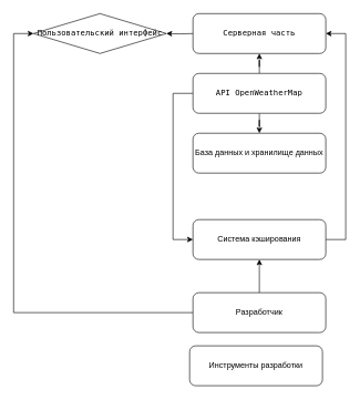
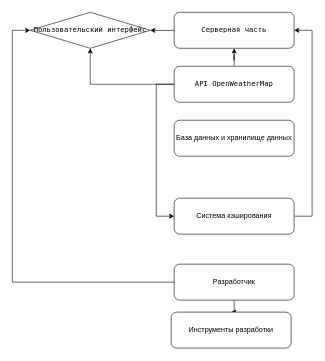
- <mxCell id="5" style="edgeStyle=orthogonalEdgeStyle;rounded=0;orthogonalLoop=1;jettySize=auto;html=1;" edge="1" parent="1" source="7" target="8"><mxGeometry relative="1" as="geometry" /></mxCell>
+ <mxCell id="5" style="edgeStyle=orthogonalEdgeStyle;rounded=0;orthogonalLoop=1;jettySize=auto;html=1;" edge="1" parent="1" source="7" target="2"><mxGeometry relative="1" as="geometry" /></mxCell>
- <mxCell id="9" style="edgeStyle=orthogonalEdgeStyle;rounded=0;orthogonalLoop=1;jettySize=auto;html=1;" edge="1" parent="1" source="11" target="13"><mxGeometry relative="1" as="geometry" /></mxCell>
+ <mxCell id="9" style="edgeStyle=orthogonalEdgeStyle;rounded=0;orthogonalLoop=1;jettySize=auto;html=1;" edge="1" parent="1" source="11" target="14"><mxGeometry relative="1" as="geometry" /></mxCell>
